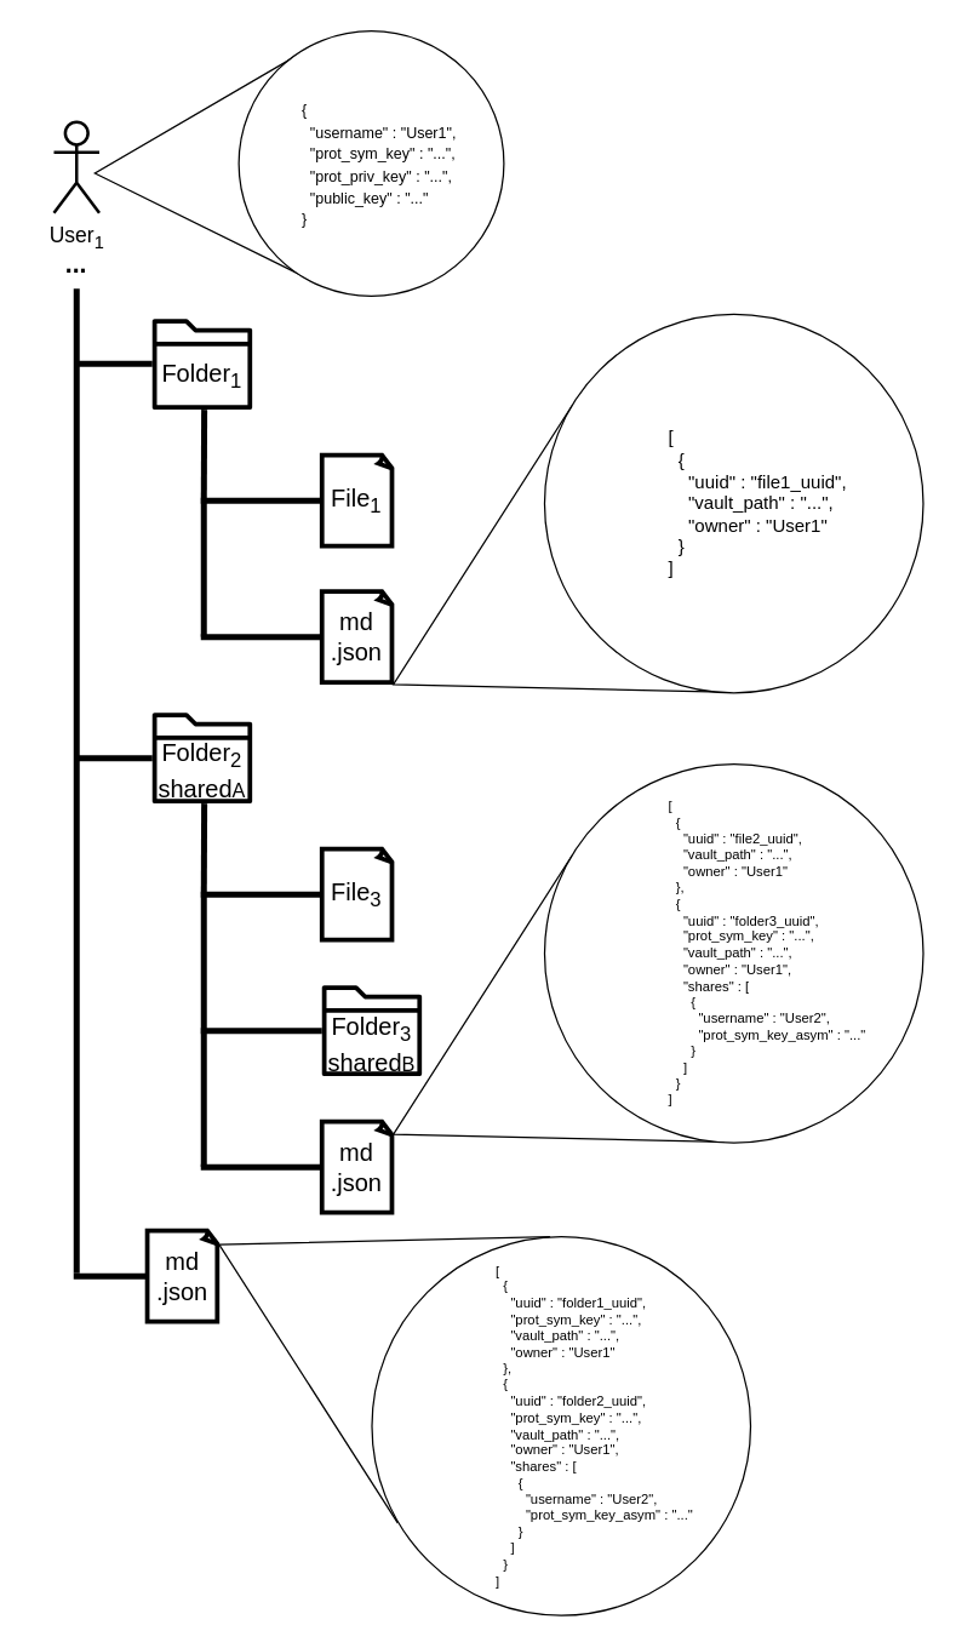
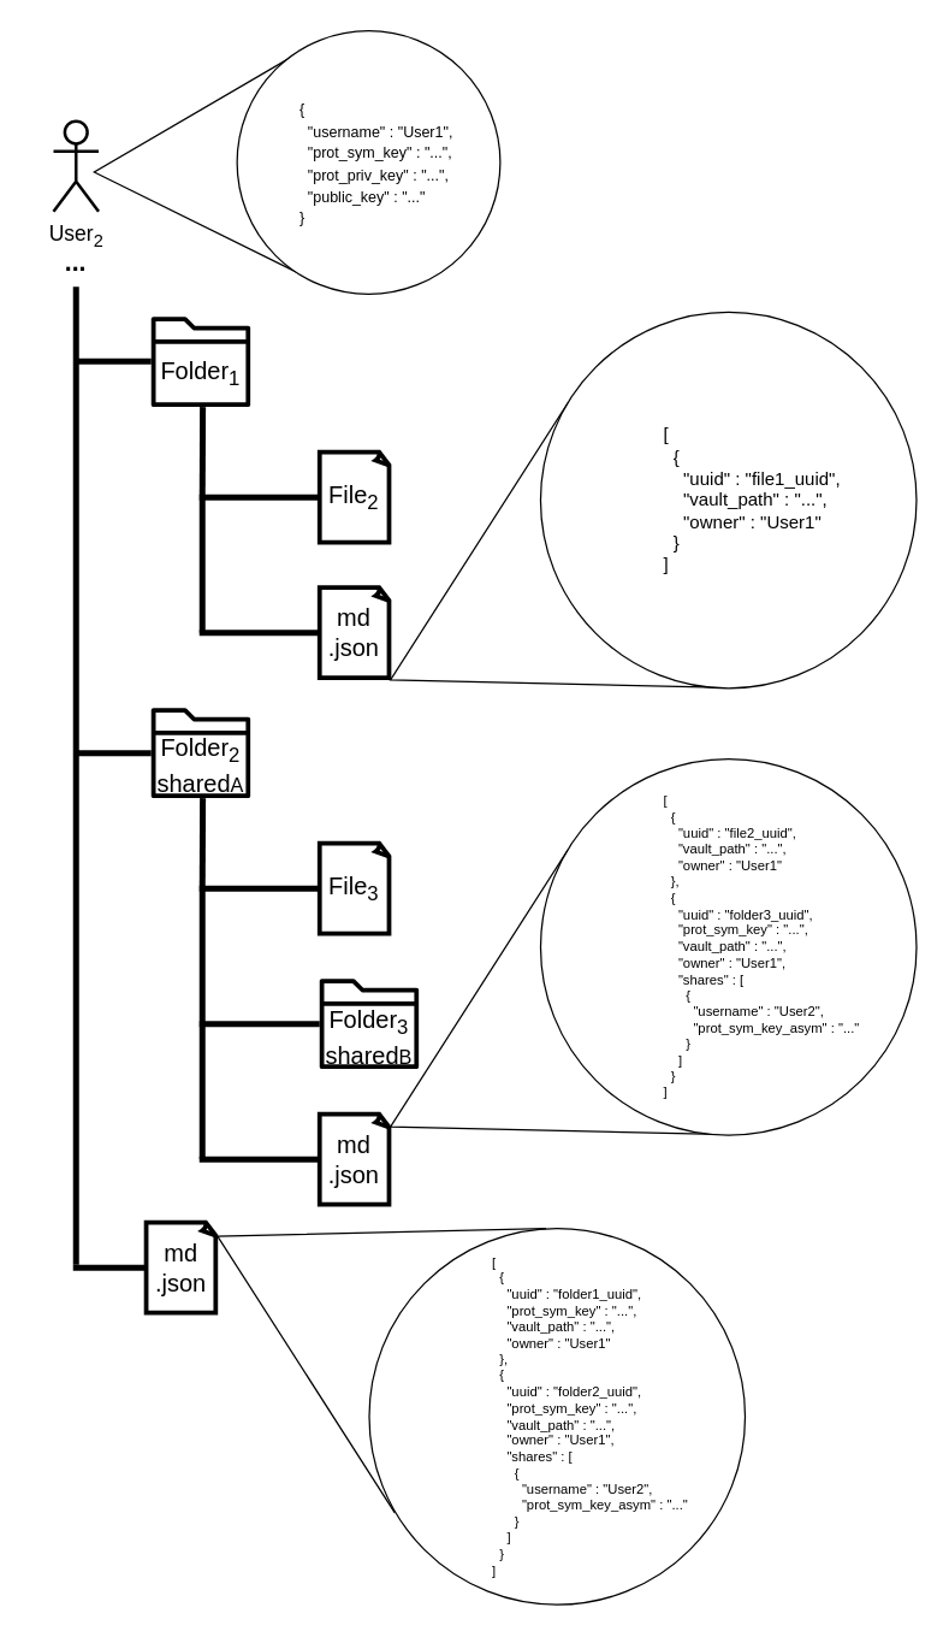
- <mxCell id="20" value="&lt;font style=&quot;font-size: 14px;&quot;&gt;User&lt;sub&gt;1&lt;/sub&gt;&lt;/font&gt;" style="shape=umlActor;verticalLabelPosition=bottom;verticalAlign=top;html=1;outlineConnect=0;strokeWidth=2;" parent="1" vertex="1"><mxGeometry x="35" y="80" width="30" height="60" as="geometry" /></mxCell>
+ <mxCell id="20" value="&lt;font style=&quot;font-size: 14px;&quot;&gt;User&lt;sub&gt;2&lt;/sub&gt;&lt;/font&gt;" style="shape=umlActor;verticalLabelPosition=bottom;verticalAlign=top;html=1;outlineConnect=0;strokeWidth=2;" parent="1" vertex="1"><mxGeometry x="35" y="80" width="30" height="60" as="geometry" /></mxCell>
- <mxCell id="18" value="&lt;span style=&quot;font-size: 16px;&quot;&gt;File&lt;sub&gt;1&lt;/sub&gt;&lt;/span&gt;" style="text;html=1;strokeColor=none;fillColor=none;align=center;verticalAlign=middle;whiteSpace=wrap;rounded=0;" parent="1" vertex="1"><mxGeometry x="205.33" y="300" width="60" height="60" as="geometry" /></mxCell>
+ <mxCell id="18" value="&lt;span style=&quot;font-size: 16px;&quot;&gt;File&lt;sub&gt;2&lt;/sub&gt;&lt;/span&gt;" style="text;html=1;strokeColor=none;fillColor=none;align=center;verticalAlign=middle;whiteSpace=wrap;rounded=0;" parent="1" vertex="1"><mxGeometry x="205.33" y="300" width="60" height="60" as="geometry" /></mxCell>
